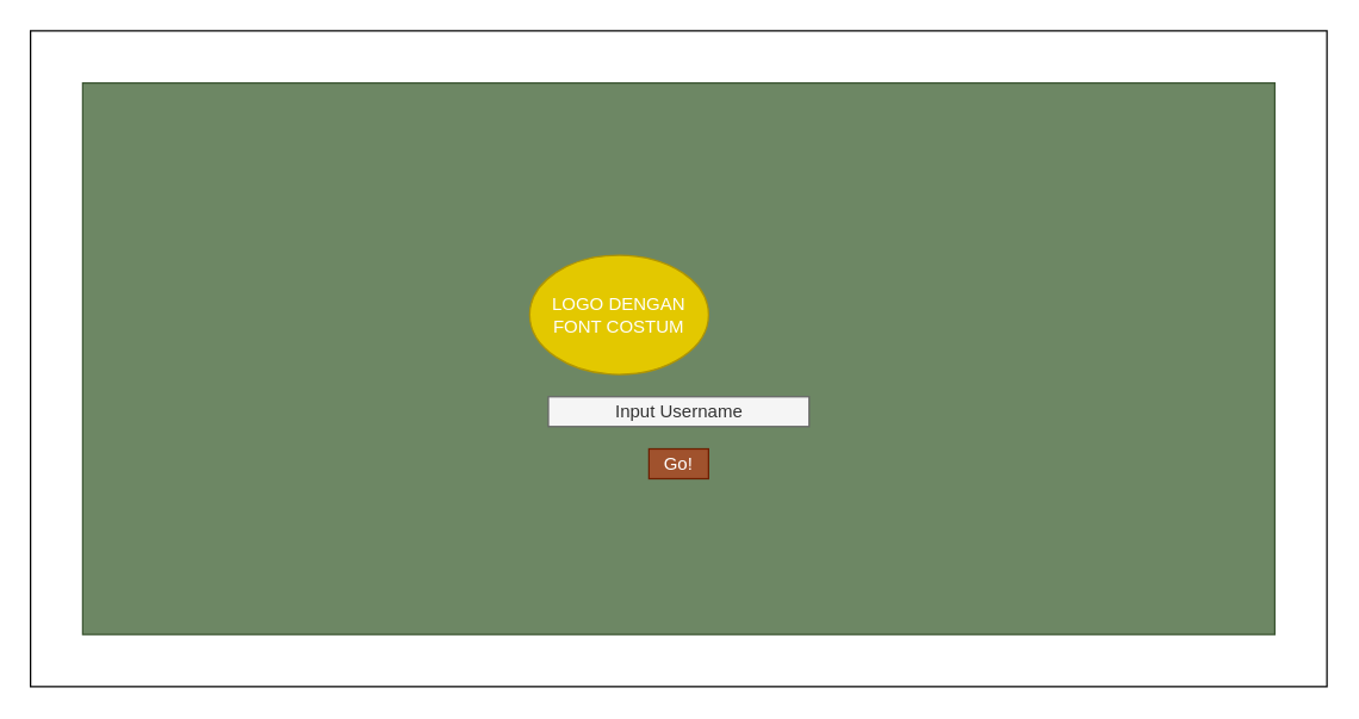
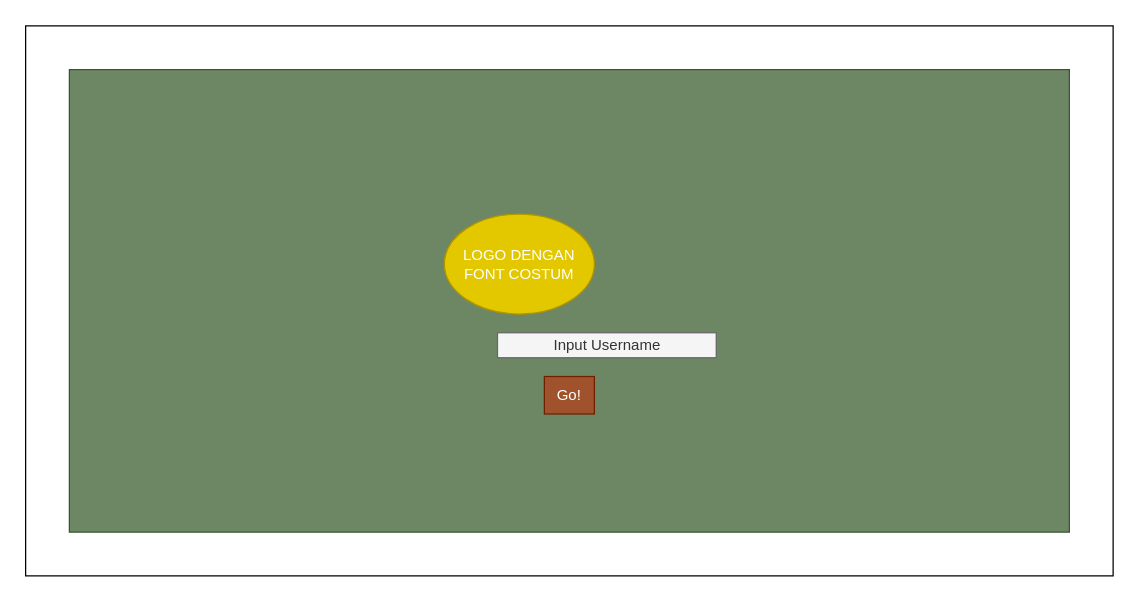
- <mxCell id="5" value="Input Username" style="rounded=0;whiteSpace=wrap;html=1;fillColor=#f5f5f5;strokeColor=#666666;fontColor=#333333;" vertex="1" parent="1"><mxGeometry x="367.5" y="265.5" width="175" height="20" as="geometry" /></mxCell>
+ <mxCell id="5" value="Input Username" style="rounded=0;whiteSpace=wrap;html=1;fillColor=#f5f5f5;strokeColor=#666666;fontColor=#333333;" vertex="1" parent="1"><mxGeometry x="397.5" y="265.5" width="175" height="20" as="geometry" /></mxCell>
- <mxCell id="6" value="Go!" style="rounded=0;whiteSpace=wrap;html=1;fillColor=#a0522d;strokeColor=#6D1F00;fontColor=#ffffff;" vertex="1" parent="1"><mxGeometry x="435" y="300.5" width="40" height="20" as="geometry" /></mxCell>
+ <mxCell id="6" value="Go!" style="rounded=0;whiteSpace=wrap;html=1;fillColor=#a0522d;strokeColor=#6D1F00;fontColor=#ffffff;" vertex="1" parent="1"><mxGeometry x="435" y="300.5" width="40" height="30" as="geometry" /></mxCell>
